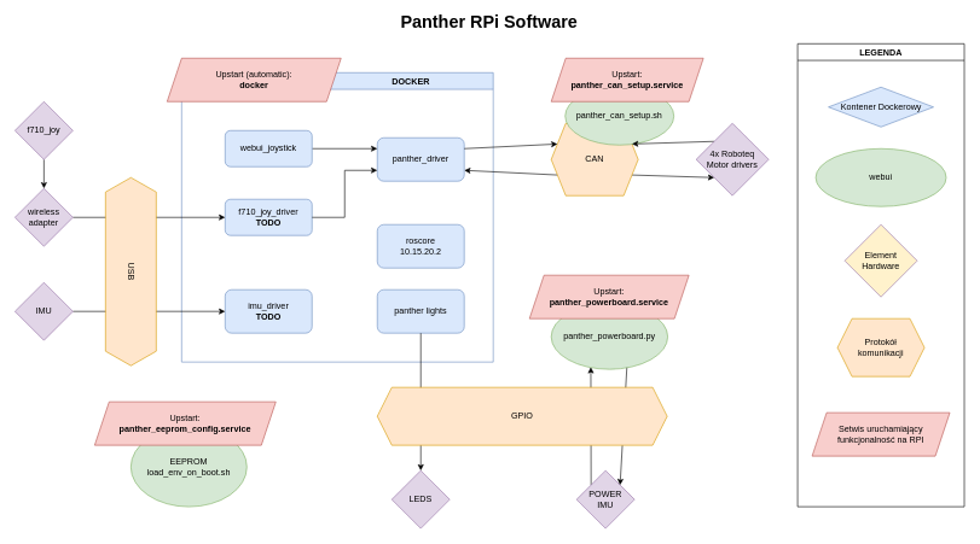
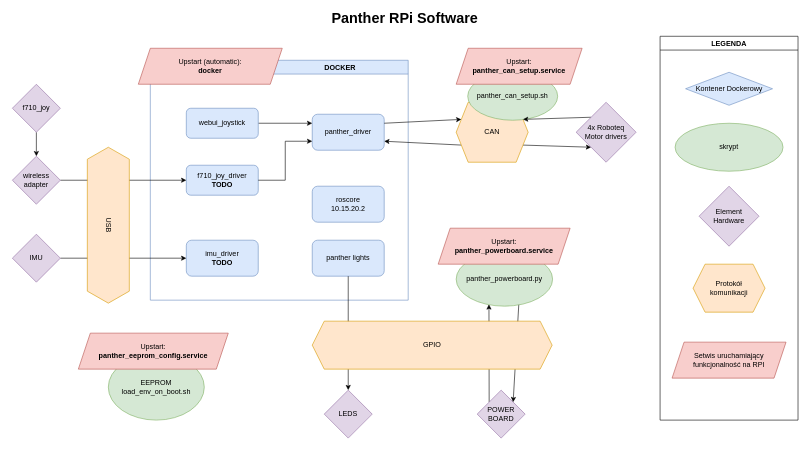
- <mxCell id="19" value="webui" style="ellipse;whiteSpace=wrap;html=1;fillColor=#d5e8d4;strokeColor=#82b366;" parent="17" vertex="1"><mxGeometry x="25" y="145" width="180" height="80" as="geometry" /></mxCell>
+ <mxCell id="19" value="skrypt" style="ellipse;whiteSpace=wrap;html=1;fillColor=#d5e8d4;strokeColor=#82b366;" parent="17" vertex="1"><mxGeometry x="25" y="145" width="180" height="80" as="geometry" /></mxCell>
- <mxCell id="20" value="Element&lt;br&gt;Hardware" style="rhombus;whiteSpace=wrap;html=1;fillColor=#fff2cc;strokeColor=#9673a6;" parent="17" vertex="1"><mxGeometry x="65" y="250" width="100" height="100" as="geometry" /></mxCell>
+ <mxCell id="20" value="Element&lt;br&gt;Hardware" style="rhombus;whiteSpace=wrap;html=1;fillColor=#e1d5e7;strokeColor=#9673a6;" parent="17" vertex="1"><mxGeometry x="65" y="250" width="100" height="100" as="geometry" /></mxCell>
- <mxCell id="13" value="POWER&lt;br&gt;IMU" style="rhombus;whiteSpace=wrap;html=1;fillColor=#e1d5e7;strokeColor=#9673a6;" parent="1" vertex="1"><mxGeometry x="795" y="650" width="80" height="80" as="geometry" /></mxCell>
+ <mxCell id="13" value="POWER&lt;br&gt;BOARD" style="rhombus;whiteSpace=wrap;html=1;fillColor=#e1d5e7;strokeColor=#9673a6;" parent="1" vertex="1"><mxGeometry x="795" y="650" width="80" height="80" as="geometry" /></mxCell>
